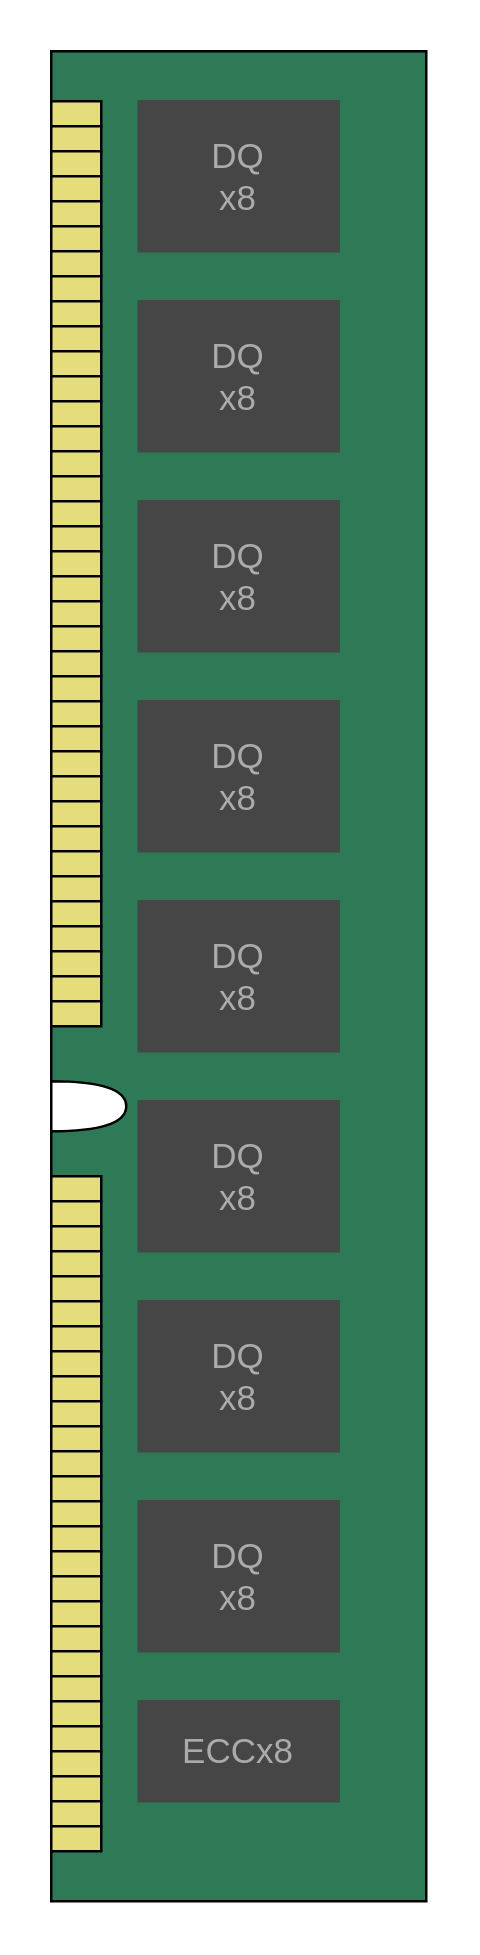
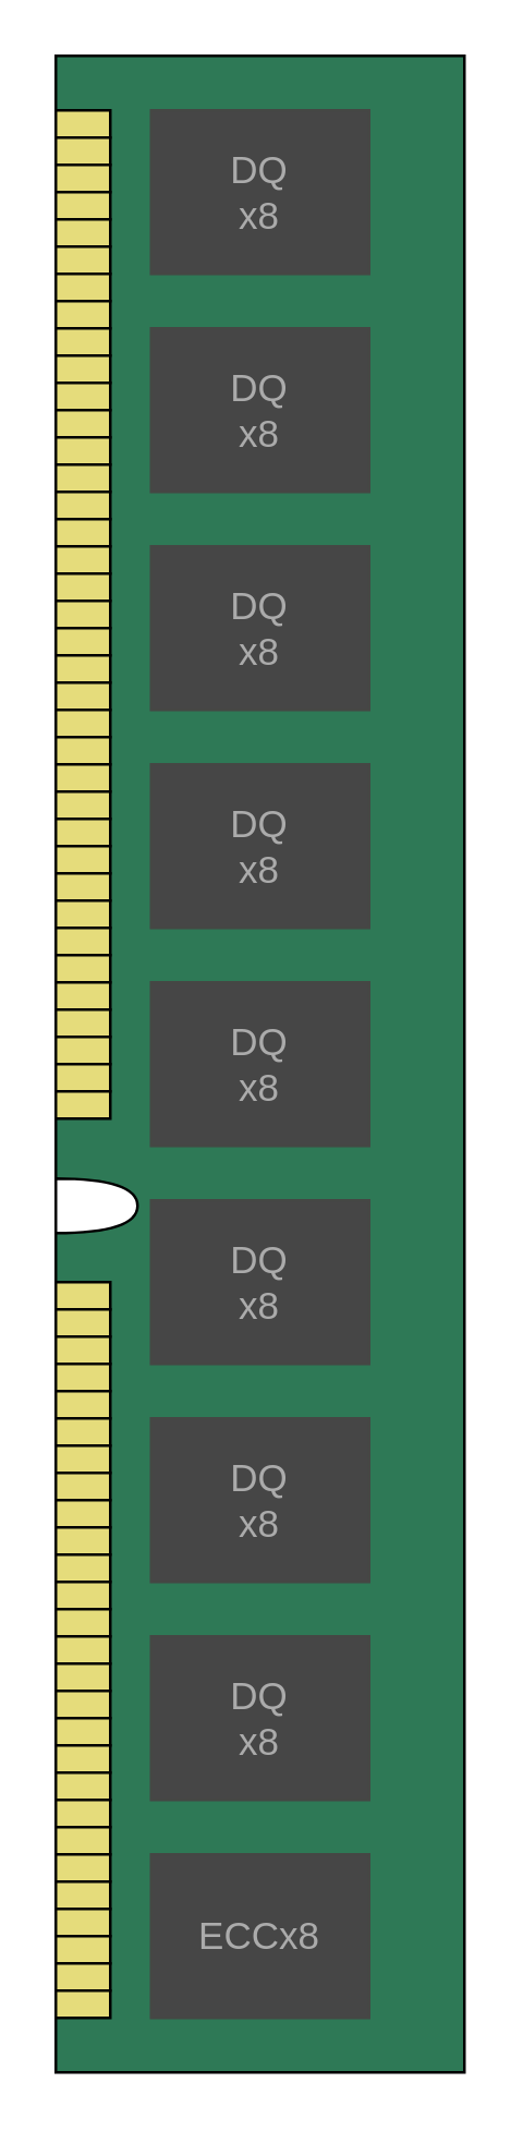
- <mxCell id="13" value="&lt;div style=&quot;font-size: 14px;&quot;&gt;&lt;font color=&quot;#ababab&quot;&gt;ECCx8&lt;/font&gt;&lt;/div&gt;" style="rounded=0;whiteSpace=wrap;html=1;strokeColor=#454744;fillColor=#464646;direction=south;" vertex="1" parent="1"><mxGeometry x="55" y="680" width="80" height="40" as="geometry" /></mxCell>
+ <mxCell id="13" value="&lt;div style=&quot;font-size: 14px;&quot;&gt;&lt;font color=&quot;#ababab&quot;&gt;ECCx8&lt;/font&gt;&lt;/div&gt;" style="rounded=0;whiteSpace=wrap;html=1;strokeColor=#454744;fillColor=#464646;direction=south;" vertex="1" parent="1"><mxGeometry x="55" y="680" width="80" height="60" as="geometry" /></mxCell>
